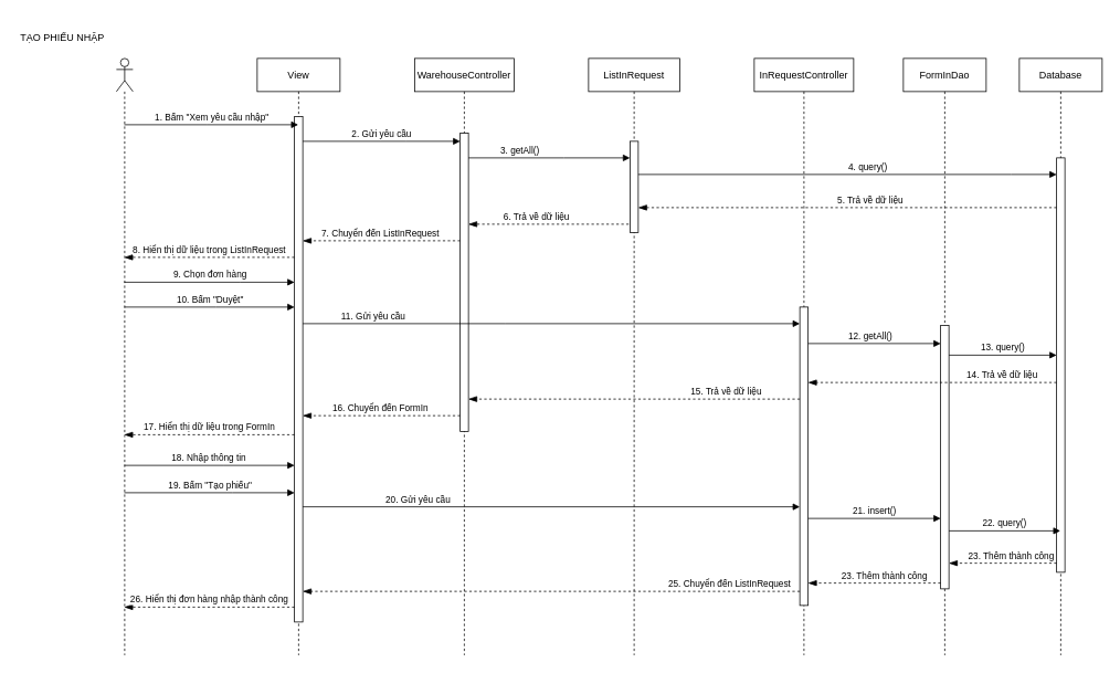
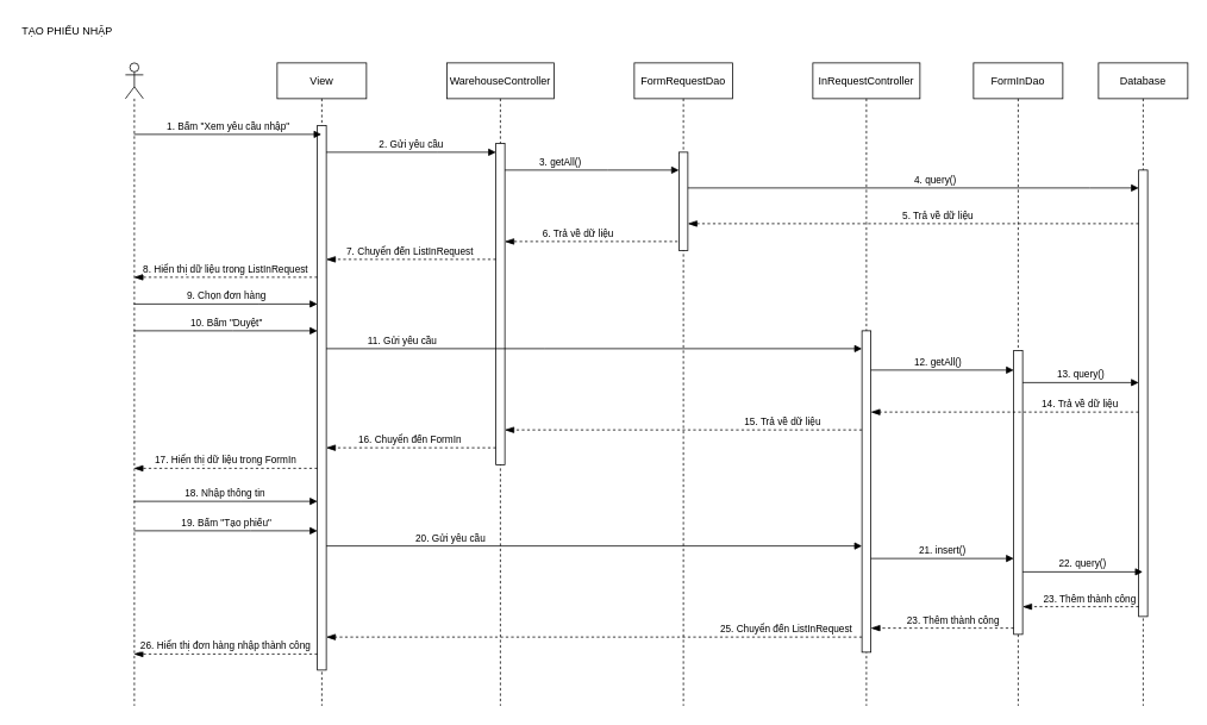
- <mxCell id="3" value="TẠO PHIẾU NHẬP" style="text;html=1;strokeColor=none;fillColor=none;align=center;verticalAlign=middle;whiteSpace=wrap;rounded=0;" vertex="1" parent="1"><mxGeometry x="20" y="30" width="110" height="30" as="geometry" /></mxCell>
+ <mxCell id="3" value="TẠO PHIẾU NHẬP" style="text;html=1;strokeColor=none;fillColor=none;align=center;verticalAlign=middle;whiteSpace=wrap;rounded=0;" vertex="1" parent="1"><mxGeometry x="20" y="20" width="110" height="30" as="geometry" /></mxCell>
- <mxCell id="18" value="ListInRequest" style="shape=umlLifeline;perimeter=lifelinePerimeter;whiteSpace=wrap;html=1;container=1;collapsible=0;recursiveResize=0;outlineConnect=0;" vertex="1" parent="1"><mxGeometry x="710" y="70" width="110" height="720" as="geometry" /></mxCell>
+ <mxCell id="18" value="FormRequestDao" style="shape=umlLifeline;perimeter=lifelinePerimeter;whiteSpace=wrap;html=1;container=1;collapsible=0;recursiveResize=0;outlineConnect=0;" vertex="1" parent="1"><mxGeometry x="710" y="70" width="110" height="720" as="geometry" /></mxCell>
